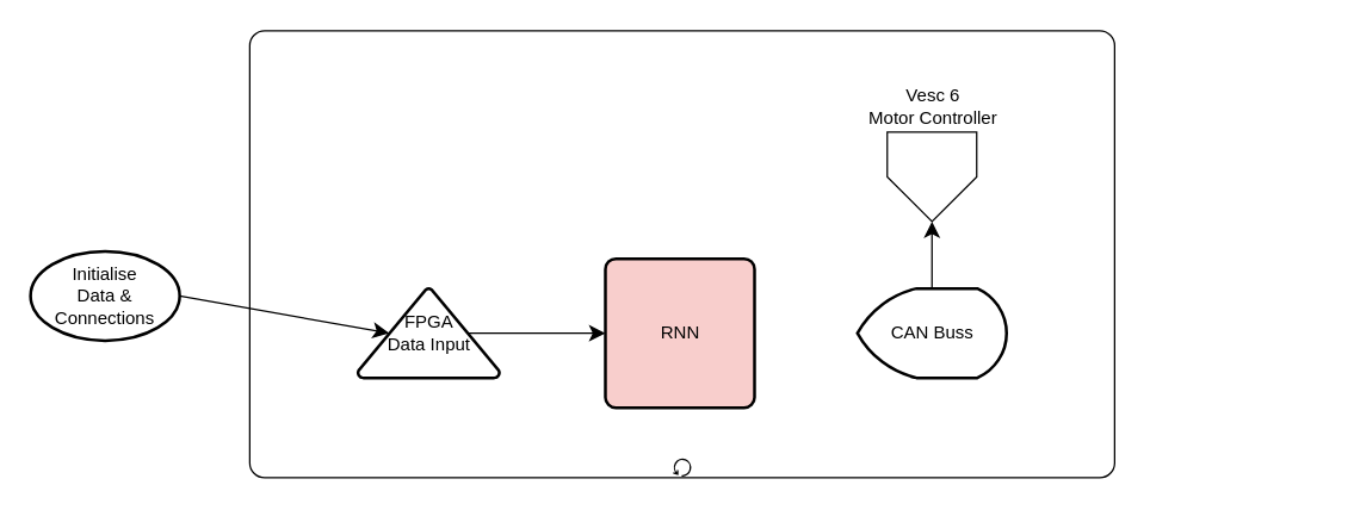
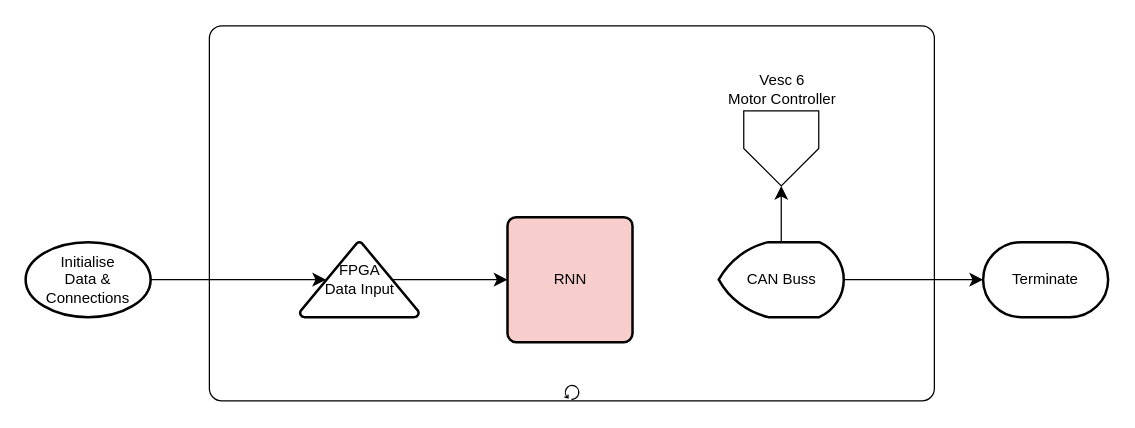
- <mxCell id="11" value="&lt;div&gt;Initialise&lt;/div&gt;&lt;div&gt;Data &amp;amp; Connections&lt;br&gt;&lt;/div&gt;" style="strokeWidth=2;html=1;shape=mxgraph.flowchart.start_1;whiteSpace=wrap;" vertex="1" parent="1"><mxGeometry x="20" y="168" width="100" height="60" as="geometry" /></mxCell>
+ <mxCell id="11" value="&lt;div&gt;Initialise&lt;/div&gt;&lt;div&gt;Data &amp;amp; Connections&lt;br&gt;&lt;/div&gt;" style="strokeWidth=2;html=1;shape=mxgraph.flowchart.start_1;whiteSpace=wrap;" vertex="1" parent="1"><mxGeometry x="20" y="193" width="100" height="60" as="geometry" /></mxCell>
+ <mxCell id="14" style="edgeStyle=none;curved=1;rounded=0;orthogonalLoop=1;jettySize=auto;html=1;exitX=1;exitY=0.5;exitDx=0;exitDy=0;exitPerimeter=0;entryX=0;entryY=0.5;entryDx=0;entryDy=0;entryPerimeter=0;fontSize=12;startSize=8;endSize=8;" edge="1" parent="1" source="9" target="12"><mxGeometry relative="1" as="geometry" /></mxCell>
+ <mxCell id="12" value="Terminate" style="strokeWidth=2;html=1;shape=mxgraph.flowchart.terminator;whiteSpace=wrap;" vertex="1" parent="1"><mxGeometry x="786" y="193" width="100" height="60" as="geometry" /></mxCell>
